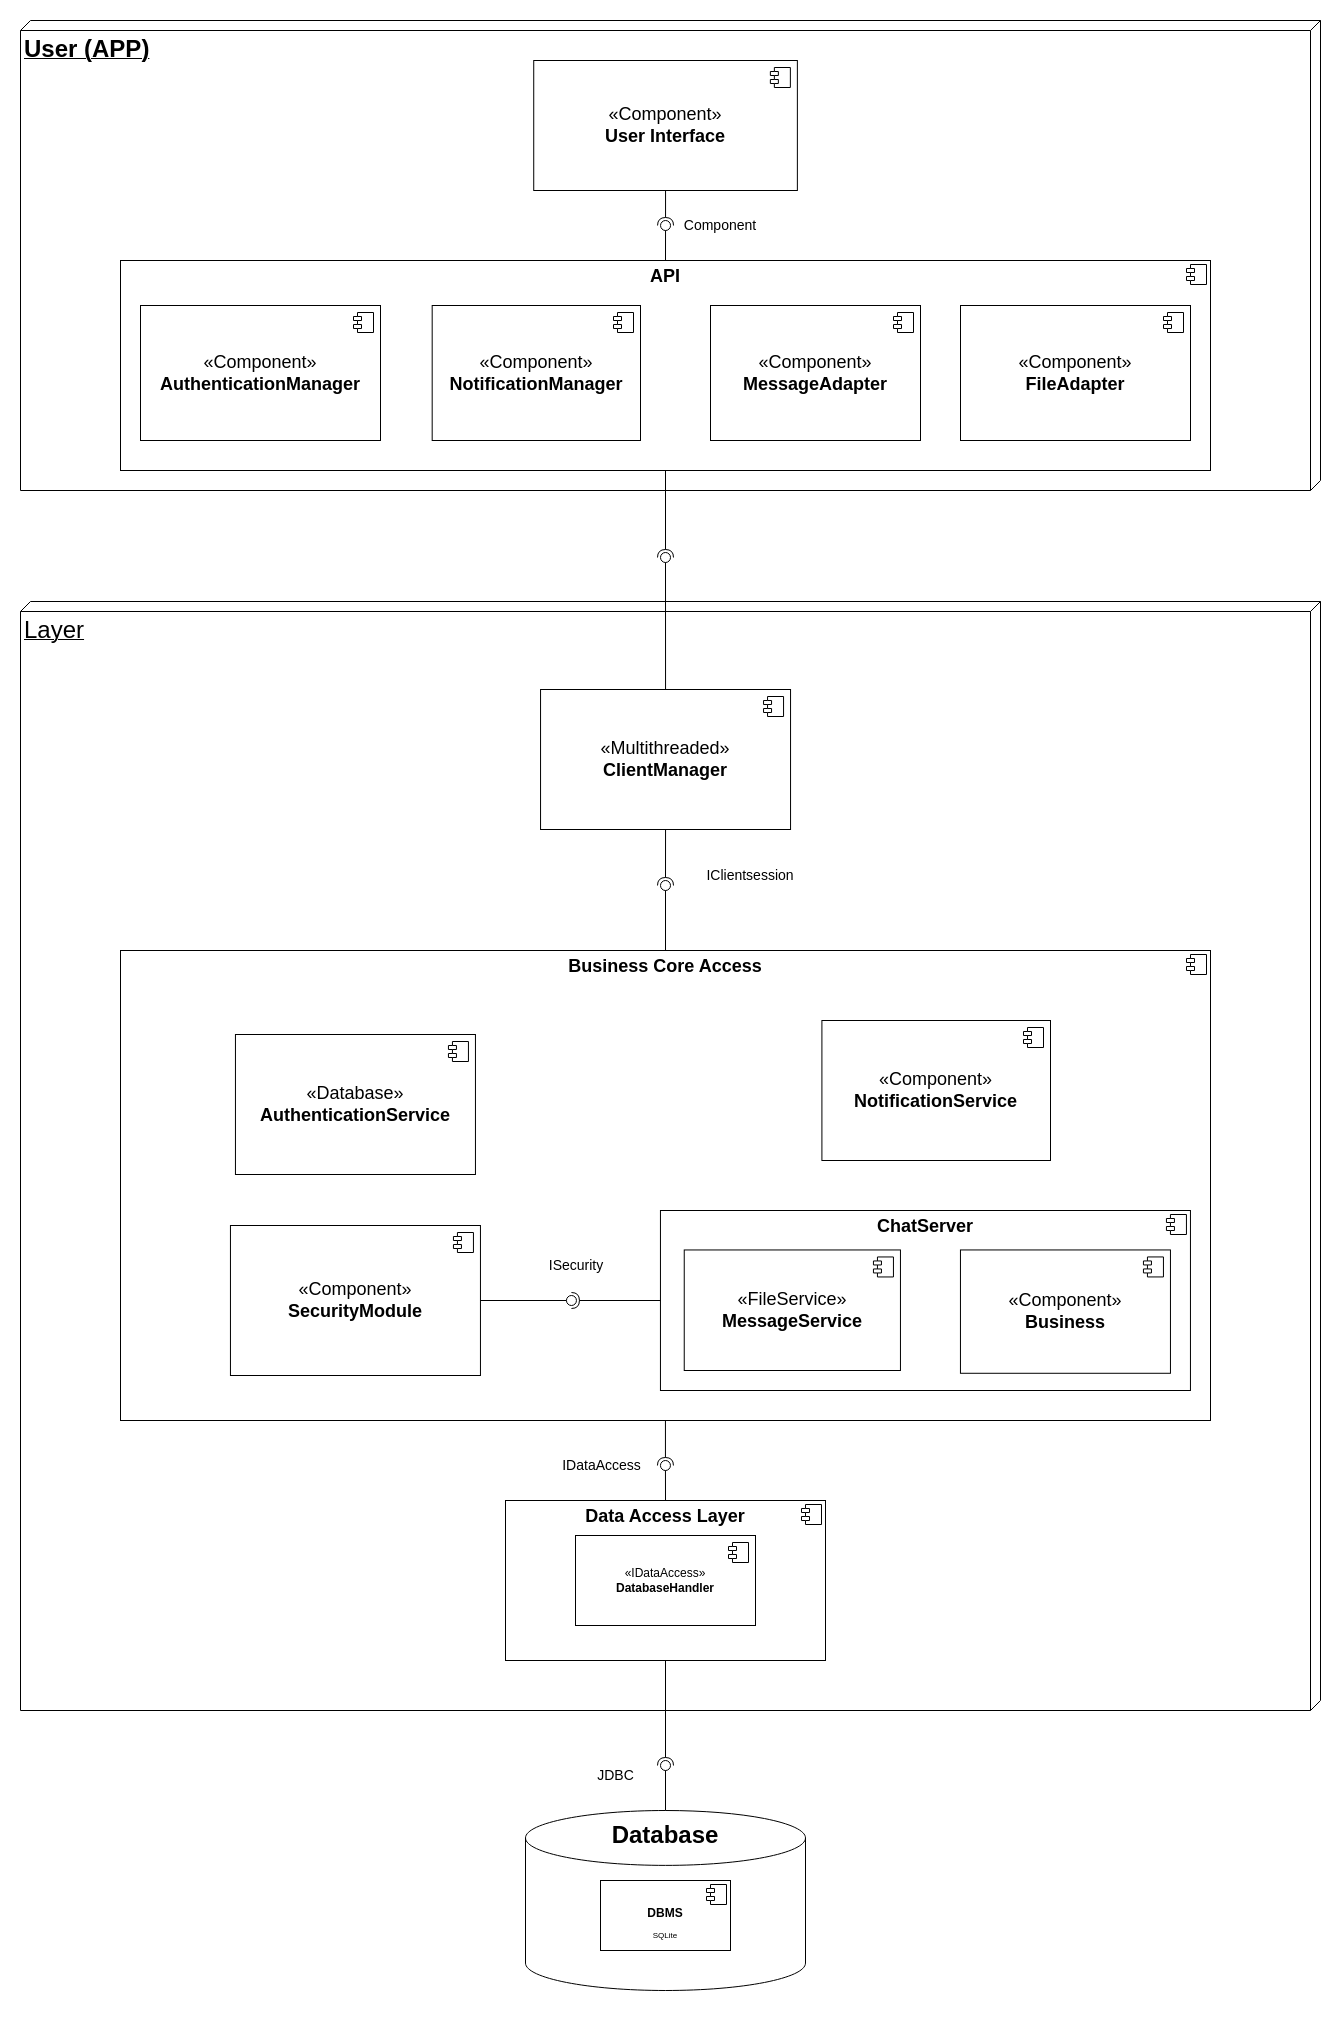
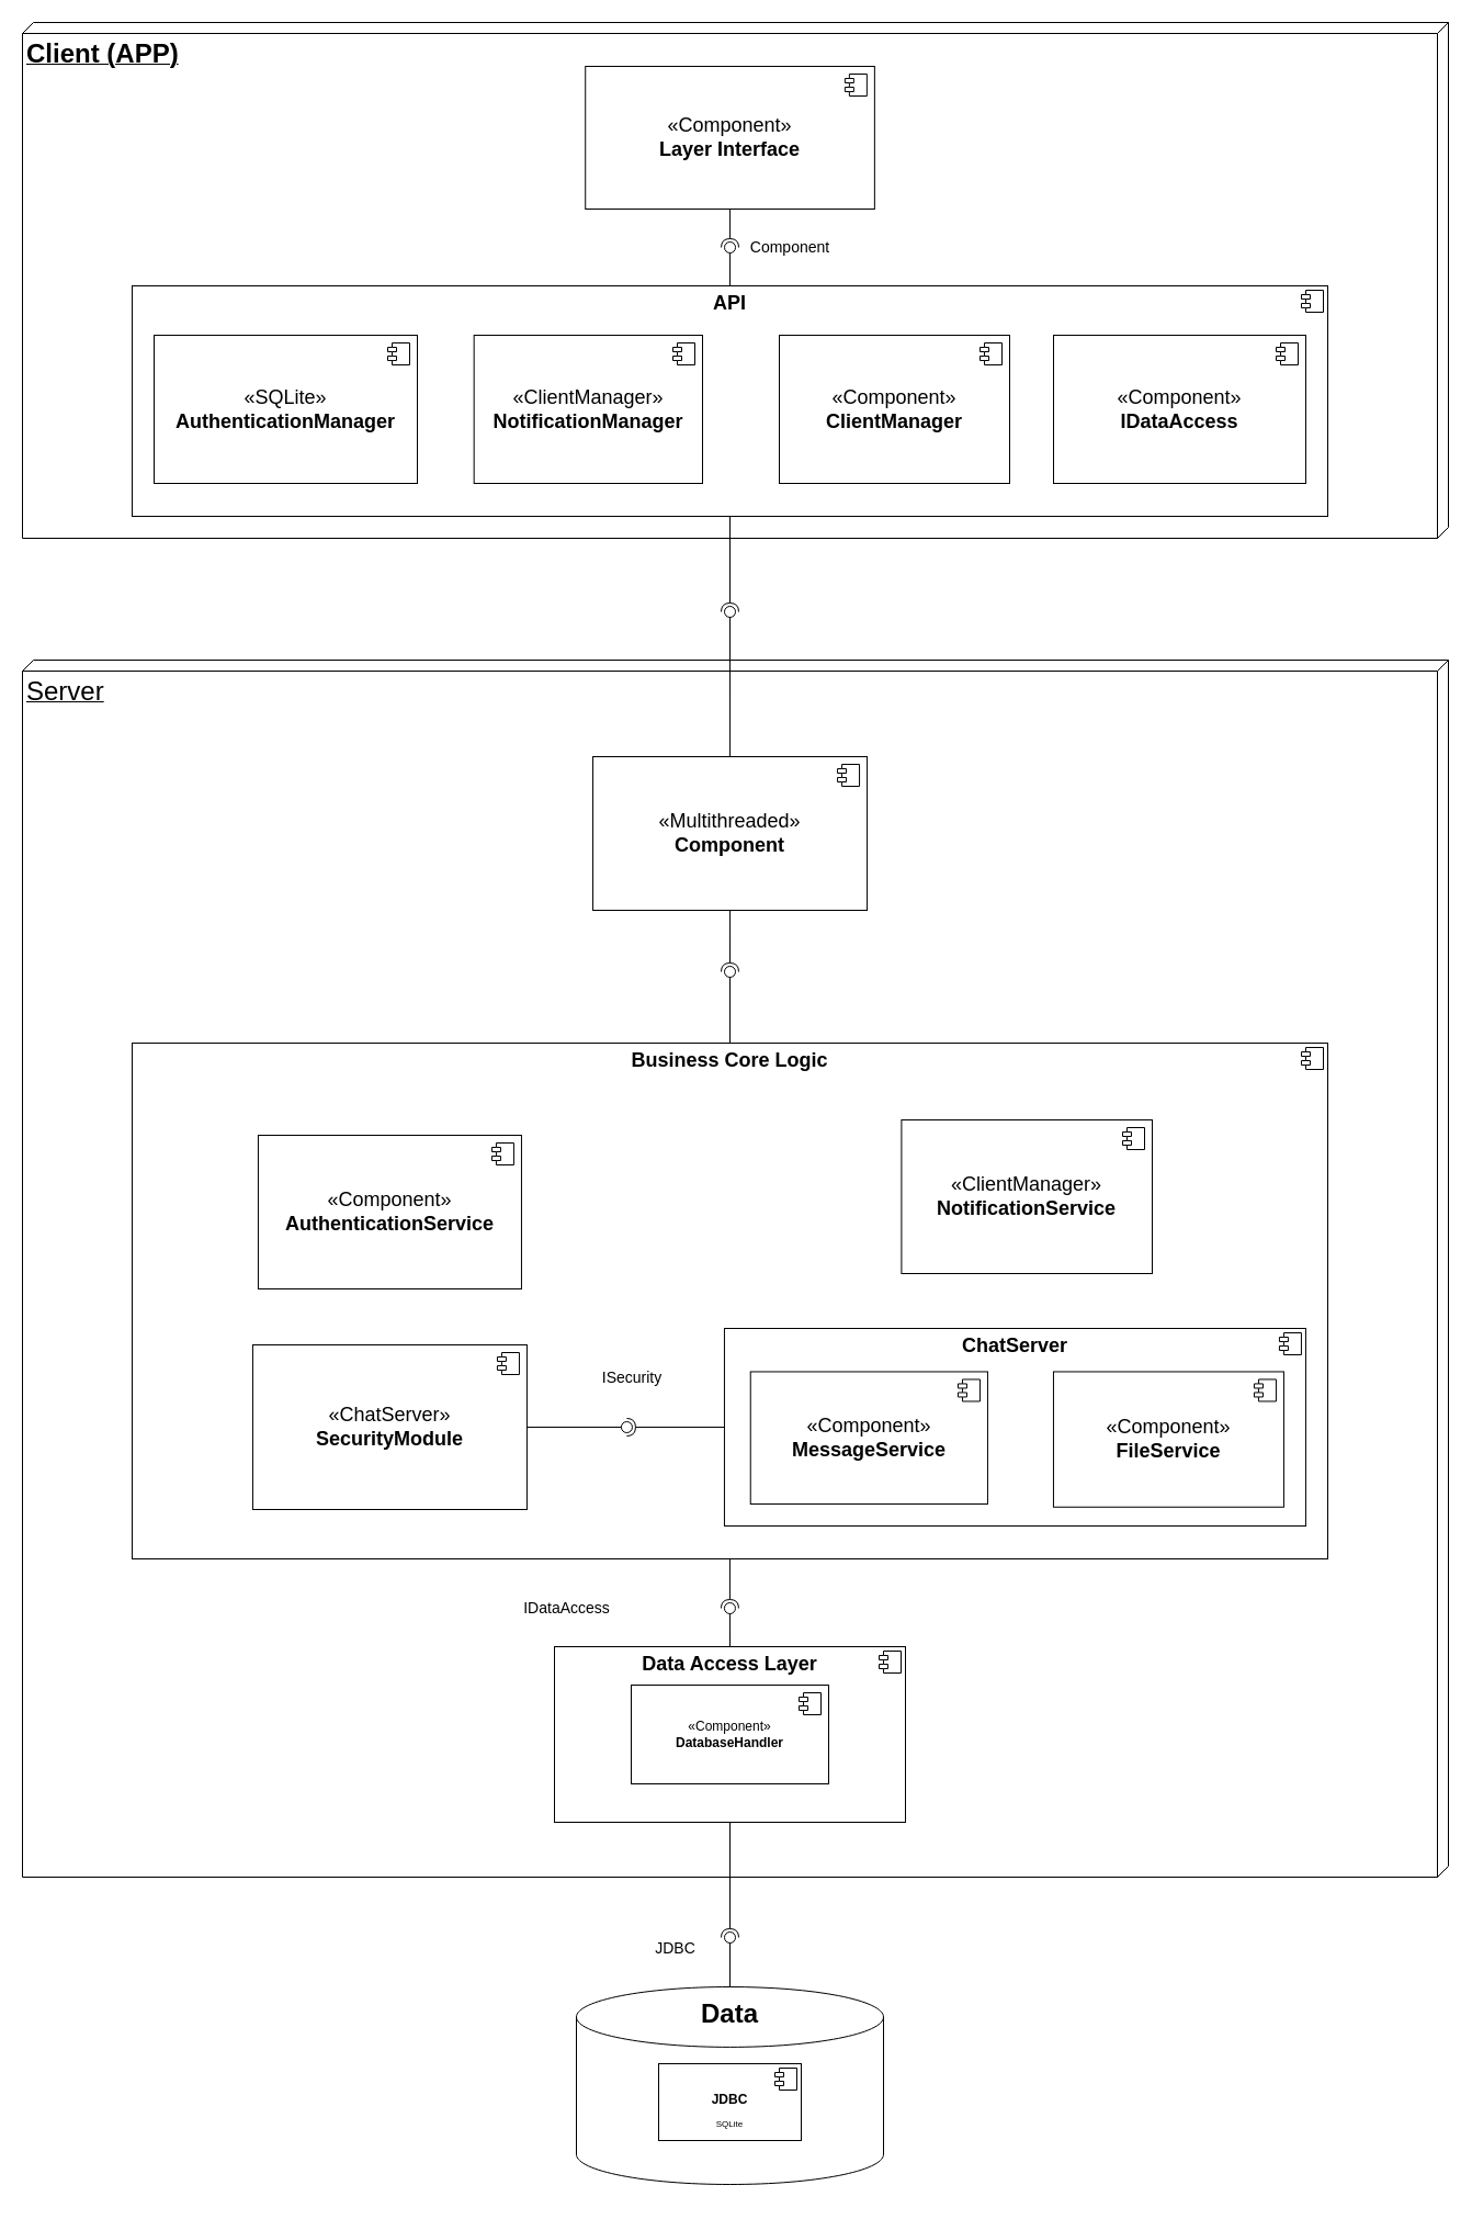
- <mxCell id="2" value="&lt;font style=&quot;font-size: 24px;&quot;&gt;&lt;b style=&quot;&quot;&gt;User (APP)&lt;/b&gt;&lt;/font&gt;" style="verticalAlign=top;align=left;spacingTop=8;spacingLeft=2;spacingRight=12;shape=cube;size=10;direction=south;fontStyle=4;html=1;whiteSpace=wrap;" parent="1" vertex="1"><mxGeometry x="20" y="20" width="1300" height="470" as="geometry" /></mxCell>
+ <mxCell id="2" value="&lt;font style=&quot;font-size: 24px;&quot;&gt;&lt;b style=&quot;&quot;&gt;Client (APP)&lt;/b&gt;&lt;/font&gt;" style="verticalAlign=top;align=left;spacingTop=8;spacingLeft=2;spacingRight=12;shape=cube;size=10;direction=south;fontStyle=4;html=1;whiteSpace=wrap;" parent="1" vertex="1"><mxGeometry x="20" y="20" width="1300" height="470" as="geometry" /></mxCell>
- <mxCell id="20" value="&lt;font style=&quot;font-size: 18px;&quot;&gt;«Component»&lt;br&gt;&lt;b&gt;User Interface&lt;/b&gt;&lt;/font&gt;" style="html=1;dropTarget=0;whiteSpace=wrap;" parent="1" vertex="1"><mxGeometry x="533.23" y="60" width="263.64" height="130" as="geometry" /></mxCell>
+ <mxCell id="20" value="&lt;font style=&quot;font-size: 18px;&quot;&gt;«Component»&lt;br&gt;&lt;b&gt;Layer Interface&lt;/b&gt;&lt;/font&gt;" style="html=1;dropTarget=0;whiteSpace=wrap;" parent="1" vertex="1"><mxGeometry x="533.23" y="60" width="263.64" height="130" as="geometry" /></mxCell>
- <mxCell id="26" value="&lt;font style=&quot;font-size: 18px;&quot;&gt;«Component»&lt;br&gt;&lt;b&gt;AuthenticationManager&lt;/b&gt;&lt;/font&gt;" style="html=1;dropTarget=0;whiteSpace=wrap;" parent="1" vertex="1"><mxGeometry x="140" y="305" width="240" height="135" as="geometry" /></mxCell>
+ <mxCell id="26" value="&lt;font style=&quot;font-size: 18px;&quot;&gt;«SQLite»&lt;br&gt;&lt;b&gt;AuthenticationManager&lt;/b&gt;&lt;/font&gt;" style="html=1;dropTarget=0;whiteSpace=wrap;" parent="1" vertex="1"><mxGeometry x="140" y="305" width="240" height="135" as="geometry" /></mxCell>
- <mxCell id="28" value="&lt;font style=&quot;font-size: 18px;&quot;&gt;«Component»&lt;br&gt;&lt;b&gt;NotificationManager&lt;/b&gt;&lt;/font&gt;" style="html=1;dropTarget=0;whiteSpace=wrap;" parent="1" vertex="1"><mxGeometry x="431.68" y="305" width="208.32" height="135" as="geometry" /></mxCell>
+ <mxCell id="28" value="&lt;font style=&quot;font-size: 18px;&quot;&gt;«ClientManager»&lt;br&gt;&lt;b&gt;NotificationManager&lt;/b&gt;&lt;/font&gt;" style="html=1;dropTarget=0;whiteSpace=wrap;" parent="1" vertex="1"><mxGeometry x="431.68" y="305" width="208.32" height="135" as="geometry" /></mxCell>
- <mxCell id="30" value="&lt;font style=&quot;font-size: 18px;&quot;&gt;«Component»&lt;br&gt;&lt;b&gt;MessageAdapter&lt;/b&gt;&lt;/font&gt;" style="html=1;dropTarget=0;whiteSpace=wrap;" parent="1" vertex="1"><mxGeometry x="710" y="305" width="210" height="135" as="geometry" /></mxCell>
+ <mxCell id="30" value="&lt;font style=&quot;font-size: 18px;&quot;&gt;«Component»&lt;br&gt;&lt;b&gt;ClientManager&lt;/b&gt;&lt;/font&gt;" style="html=1;dropTarget=0;whiteSpace=wrap;" parent="1" vertex="1"><mxGeometry x="710" y="305" width="210" height="135" as="geometry" /></mxCell>
- <mxCell id="32" value="&lt;font style=&quot;font-size: 18px;&quot;&gt;«Component»&lt;br&gt;&lt;b&gt;FileAdapter&lt;/b&gt;&lt;/font&gt;" style="html=1;dropTarget=0;whiteSpace=wrap;" parent="1" vertex="1"><mxGeometry x="960" y="305" width="230" height="135" as="geometry" /></mxCell>
+ <mxCell id="32" value="&lt;font style=&quot;font-size: 18px;&quot;&gt;«Component»&lt;br&gt;&lt;b&gt;IDataAccess&lt;/b&gt;&lt;/font&gt;" style="html=1;dropTarget=0;whiteSpace=wrap;" parent="1" vertex="1"><mxGeometry x="960" y="305" width="230" height="135" as="geometry" /></mxCell>
- <mxCell id="3" value="&lt;font style=&quot;font-size: 24px;&quot;&gt;Layer&lt;/font&gt;" style="verticalAlign=top;align=left;spacingTop=8;spacingLeft=2;spacingRight=12;shape=cube;size=10;direction=south;fontStyle=4;html=1;whiteSpace=wrap;movable=1;resizable=1;rotatable=1;deletable=1;editable=1;locked=0;connectable=1;" parent="1" vertex="1"><mxGeometry x="20" y="601" width="1300" height="1109" as="geometry" /></mxCell>
+ <mxCell id="3" value="&lt;font style=&quot;font-size: 24px;&quot;&gt;Server&lt;/font&gt;" style="verticalAlign=top;align=left;spacingTop=8;spacingLeft=2;spacingRight=12;shape=cube;size=10;direction=south;fontStyle=4;html=1;whiteSpace=wrap;movable=1;resizable=1;rotatable=1;deletable=1;editable=1;locked=0;connectable=1;" parent="1" vertex="1"><mxGeometry x="20" y="601" width="1300" height="1109" as="geometry" /></mxCell>
- <mxCell id="71" value="&lt;font style=&quot;font-size: 18px;&quot;&gt;«Multithreaded»&lt;br&gt;&lt;b&gt;ClientManager&lt;/b&gt;&lt;/font&gt;" style="html=1;dropTarget=0;whiteSpace=wrap;" vertex="1" parent="1"><mxGeometry x="540.05" y="689" width="250" height="140" as="geometry" /></mxCell>
+ <mxCell id="71" value="&lt;font style=&quot;font-size: 18px;&quot;&gt;«Multithreaded»&lt;br&gt;&lt;b&gt;Component&lt;/b&gt;&lt;/font&gt;" style="html=1;dropTarget=0;whiteSpace=wrap;" vertex="1" parent="1"><mxGeometry x="540.05" y="689" width="250" height="140" as="geometry" /></mxCell>
- <mxCell id="70" value="&lt;font style=&quot;font-size: 14px;&quot;&gt;IClientsession&lt;/font&gt;" style="text;html=1;align=center;verticalAlign=middle;whiteSpace=wrap;rounded=0;" vertex="1" parent="1"><mxGeometry x="720" y="860" width="60" height="30" as="geometry" /></mxCell>
- <mxCell id="15" value="&lt;p style=&quot;margin:0px;margin-top:6px;text-align:center;&quot;&gt;&lt;b&gt;&lt;font style=&quot;font-size: 18px;&quot;&gt;Business Core Access&lt;/font&gt;&lt;/b&gt;&lt;/p&gt;" style="align=left;overflow=fill;html=1;dropTarget=0;whiteSpace=wrap;" parent="1" vertex="1"><mxGeometry x="120" y="950" width="1090" height="470" as="geometry" /></mxCell>
+ <mxCell id="15" value="&lt;p style=&quot;margin:0px;margin-top:6px;text-align:center;&quot;&gt;&lt;b&gt;&lt;font style=&quot;font-size: 18px;&quot;&gt;Business Core Logic&lt;/font&gt;&lt;/b&gt;&lt;/p&gt;" style="align=left;overflow=fill;html=1;dropTarget=0;whiteSpace=wrap;" parent="1" vertex="1"><mxGeometry x="120" y="950" width="1090" height="470" as="geometry" /></mxCell>
- <mxCell id="58" value="&lt;font style=&quot;font-size: 18px;&quot;&gt;«Component»&lt;br&gt;&lt;b style=&quot;&quot;&gt;NotificationService&lt;/b&gt;&lt;/font&gt;" style="html=1;dropTarget=0;whiteSpace=wrap;" parent="1" vertex="1"><mxGeometry x="821.41" y="1020" width="228.59" height="140" as="geometry" /></mxCell>
+ <mxCell id="58" value="&lt;font style=&quot;font-size: 18px;&quot;&gt;«ClientManager»&lt;br&gt;&lt;b style=&quot;&quot;&gt;NotificationService&lt;/b&gt;&lt;/font&gt;" style="html=1;dropTarget=0;whiteSpace=wrap;" parent="1" vertex="1"><mxGeometry x="821.41" y="1020" width="228.59" height="140" as="geometry" /></mxCell>
- <mxCell id="56" value="&lt;font style=&quot;font-size: 18px;&quot;&gt;«Database»&lt;br&gt;&lt;b style=&quot;&quot;&gt;AuthenticationService&lt;/b&gt;&lt;/font&gt;" style="html=1;dropTarget=0;whiteSpace=wrap;" parent="1" vertex="1"><mxGeometry x="234.95" y="1034" width="240" height="140" as="geometry" /></mxCell>
+ <mxCell id="56" value="&lt;font style=&quot;font-size: 18px;&quot;&gt;«Component»&lt;br&gt;&lt;b style=&quot;&quot;&gt;AuthenticationService&lt;/b&gt;&lt;/font&gt;" style="html=1;dropTarget=0;whiteSpace=wrap;" parent="1" vertex="1"><mxGeometry x="234.95" y="1034" width="240" height="140" as="geometry" /></mxCell>
- <mxCell id="51" value="&lt;font style=&quot;font-size: 14px;&quot;&gt;ISecurity&lt;/font&gt;" style="text;html=1;align=center;verticalAlign=middle;whiteSpace=wrap;rounded=0;" parent="1" vertex="1"><mxGeometry x="546.31" y="1249.454" width="60" height="30.545" as="geometry" /></mxCell>
+ <mxCell id="51" value="&lt;font style=&quot;font-size: 14px;&quot;&gt;ISecurity&lt;/font&gt;" style="text;html=1;align=center;verticalAlign=middle;whiteSpace=wrap;rounded=0;" parent="1" vertex="1"><mxGeometry x="546.31" y="1239.454" width="60" height="30.545" as="geometry" /></mxCell>
- <mxCell id="62" value="&lt;font style=&quot;font-size: 18px;&quot;&gt;«Component»&lt;br&gt;&lt;b&gt;SecurityModule&lt;/b&gt;&lt;/font&gt;" style="html=1;dropTarget=0;whiteSpace=wrap;" parent="1" vertex="1"><mxGeometry x="229.95" y="1225" width="250" height="150" as="geometry" /></mxCell>
+ <mxCell id="62" value="&lt;font style=&quot;font-size: 18px;&quot;&gt;«ChatServer»&lt;br&gt;&lt;b&gt;SecurityModule&lt;/b&gt;&lt;/font&gt;" style="html=1;dropTarget=0;whiteSpace=wrap;" parent="1" vertex="1"><mxGeometry x="229.95" y="1225" width="250" height="150" as="geometry" /></mxCell>
- <mxCell id="60" value="&lt;font style=&quot;font-size: 18px;&quot;&gt;«FileService»&lt;br&gt;&lt;b&gt;MessageService&lt;/b&gt;&lt;/font&gt;" style="html=1;dropTarget=0;whiteSpace=wrap;" parent="1" vertex="1"><mxGeometry x="683.74" y="1249.46" width="216.21" height="120.54" as="geometry" /></mxCell>
+ <mxCell id="60" value="&lt;font style=&quot;font-size: 18px;&quot;&gt;«Component»&lt;br&gt;&lt;b&gt;MessageService&lt;/b&gt;&lt;/font&gt;" style="html=1;dropTarget=0;whiteSpace=wrap;" parent="1" vertex="1"><mxGeometry x="683.74" y="1249.46" width="216.21" height="120.54" as="geometry" /></mxCell>
- <mxCell id="64" value="&lt;font style=&quot;font-size: 18px;&quot;&gt;«Component»&lt;br&gt;&lt;b&gt;Business&lt;/b&gt;&lt;/font&gt;" style="html=1;dropTarget=0;whiteSpace=wrap;" parent="1" vertex="1"><mxGeometry x="959.95" y="1249.45" width="210" height="123.33" as="geometry" /></mxCell>
+ <mxCell id="64" value="&lt;font style=&quot;font-size: 18px;&quot;&gt;«Component»&lt;br&gt;&lt;b&gt;FileService&lt;/b&gt;&lt;/font&gt;" style="html=1;dropTarget=0;whiteSpace=wrap;" parent="1" vertex="1"><mxGeometry x="959.95" y="1249.45" width="210" height="123.33" as="geometry" /></mxCell>
- <mxCell id="52" value="&lt;font style=&quot;font-size: 14px;&quot;&gt;IDataAccess&lt;/font&gt;" style="text;html=1;align=center;verticalAlign=middle;resizable=0;points=[];autosize=1;strokeColor=none;fillColor=none;" parent="1" vertex="1"><mxGeometry x="550.95" y="1450" width="100" height="30" as="geometry" /></mxCell>
+ <mxCell id="52" value="&lt;font style=&quot;font-size: 14px;&quot;&gt;IDataAccess&lt;/font&gt;" style="text;html=1;align=center;verticalAlign=middle;resizable=0;points=[];autosize=1;strokeColor=none;fillColor=none;" parent="1" vertex="1"><mxGeometry x="465.95" y="1450" width="100" height="30" as="geometry" /></mxCell>
- <mxCell id="49" value="«IDataAccess»&lt;br&gt;&lt;b&gt;DatabaseHandler&lt;/b&gt;" style="html=1;dropTarget=0;whiteSpace=wrap;" parent="46" vertex="1"><mxGeometry x="70" y="35" width="180" height="90" as="geometry" /></mxCell>
+ <mxCell id="49" value="«Component»&lt;br&gt;&lt;b&gt;DatabaseHandler&lt;/b&gt;" style="html=1;dropTarget=0;whiteSpace=wrap;" parent="46" vertex="1"><mxGeometry x="70" y="35" width="180" height="90" as="geometry" /></mxCell>
- <mxCell id="41" value="&lt;b&gt;&lt;font style=&quot;font-size: 24px;&quot;&gt;Database&lt;/font&gt;&lt;/b&gt;" style="text;html=1;align=center;verticalAlign=middle;whiteSpace=wrap;rounded=0;" parent="37" vertex="1"><mxGeometry x="110" y="10" width="60" height="30" as="geometry" /></mxCell>
+ <mxCell id="41" value="&lt;b&gt;&lt;font style=&quot;font-size: 24px;&quot;&gt;Data&lt;/font&gt;&lt;/b&gt;" style="text;html=1;align=center;verticalAlign=middle;whiteSpace=wrap;rounded=0;" parent="37" vertex="1"><mxGeometry x="110" y="10" width="60" height="30" as="geometry" /></mxCell>
- <mxCell id="39" value="&lt;p style=&quot;margin:0px;margin-top:6px;text-align:center;&quot;&gt;&lt;b&gt;&lt;br&gt;&lt;/b&gt;&lt;/p&gt;&lt;p style=&quot;margin:0px;margin-top:6px;text-align:center;&quot;&gt;&lt;b&gt;DBMS&lt;/b&gt;&lt;/p&gt;&lt;p style=&quot;margin:0px;margin-top:6px;text-align:center;&quot;&gt;&lt;font style=&quot;font-size: 8px;&quot;&gt;SQLite&lt;/font&gt;&lt;/p&gt;&lt;p style=&quot;margin:0px;margin-left:8px;&quot;&gt;&lt;br&gt;&lt;/p&gt;" style="align=left;overflow=fill;html=1;dropTarget=0;whiteSpace=wrap;" parent="37" vertex="1"><mxGeometry x="75" y="70" width="130" height="70" as="geometry" /></mxCell>
+ <mxCell id="39" value="&lt;p style=&quot;margin:0px;margin-top:6px;text-align:center;&quot;&gt;&lt;b&gt;&lt;br&gt;&lt;/b&gt;&lt;/p&gt;&lt;p style=&quot;margin:0px;margin-top:6px;text-align:center;&quot;&gt;&lt;b&gt;JDBC&lt;/b&gt;&lt;/p&gt;&lt;p style=&quot;margin:0px;margin-top:6px;text-align:center;&quot;&gt;&lt;font style=&quot;font-size: 8px;&quot;&gt;SQLite&lt;/font&gt;&lt;/p&gt;&lt;p style=&quot;margin:0px;margin-left:8px;&quot;&gt;&lt;br&gt;&lt;/p&gt;" style="align=left;overflow=fill;html=1;dropTarget=0;whiteSpace=wrap;" parent="37" vertex="1"><mxGeometry x="75" y="70" width="130" height="70" as="geometry" /></mxCell>
